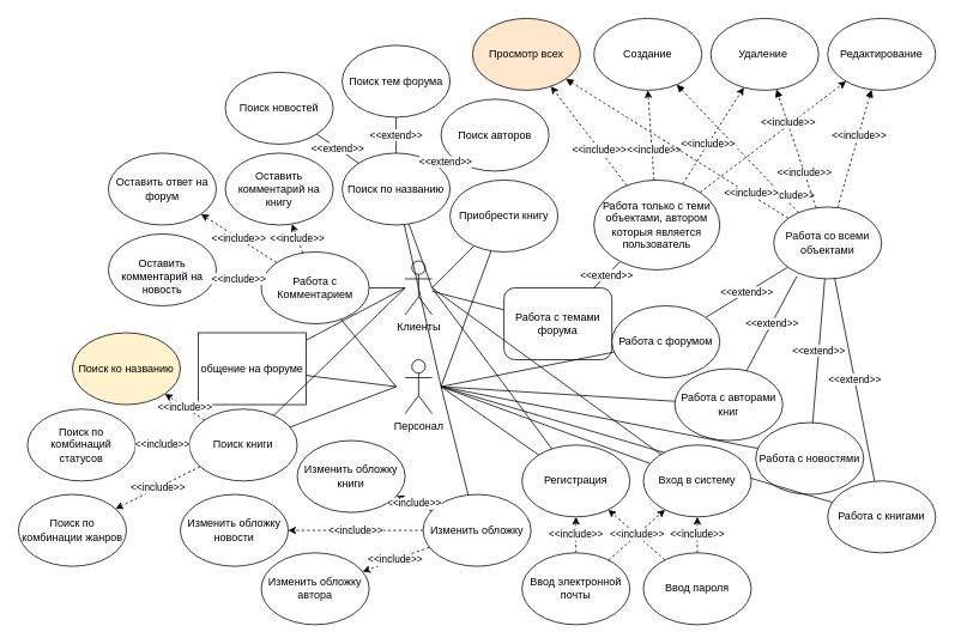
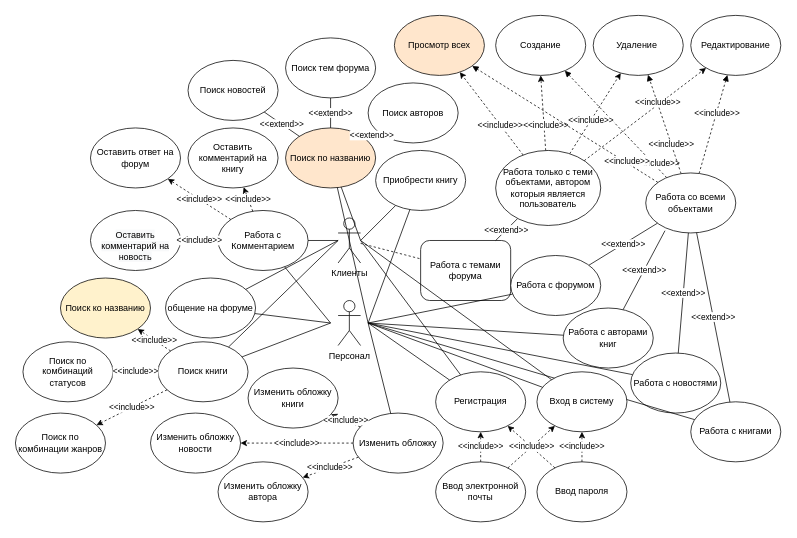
- <mxCell id="26" value="Поиск по названию" style="ellipse;whiteSpace=wrap;html=1;" parent="1" vertex="1"><mxGeometry x="380" y="170" width="120" height="80" as="geometry" /></mxCell>
+ <mxCell id="26" value="Поиск по названию" style="ellipse;whiteSpace=wrap;html=1;fillColor=#ffe6cc;" parent="1" vertex="1"><mxGeometry x="380" y="170" width="120" height="80" as="geometry" /></mxCell>
- <mxCell id="46" value="&lt;br&gt;&lt;span style=&quot;color: rgb(0 , 0 , 0) ; font-family: &amp;#34;helvetica&amp;#34; ; font-size: 12px ; font-style: normal ; font-weight: 400 ; letter-spacing: normal ; text-align: center ; text-indent: 0px ; text-transform: none ; word-spacing: 0px ; background-color: rgb(248 , 249 , 250) ; display: inline ; float: none&quot;&gt;Оставить комментарий на новость&lt;/span&gt;" style="ellipse;whiteSpace=wrap;html=1;" parent="1" vertex="1"><mxGeometry x="120" y="260" width="120" height="80" as="geometry" /></mxCell>
+ <mxCell id="46" value="&lt;br&gt;&lt;span style=&quot;color: rgb(0 , 0 , 0) ; font-family: &amp;#34;helvetica&amp;#34; ; font-size: 12px ; font-style: normal ; font-weight: 400 ; letter-spacing: normal ; text-align: center ; text-indent: 0px ; text-transform: none ; word-spacing: 0px ; background-color: rgb(248 , 249 , 250) ; display: inline ; float: none&quot;&gt;Оставить комментарий на новость&lt;/span&gt;" style="ellipse;whiteSpace=wrap;html=1;" parent="1" vertex="1"><mxGeometry x="120" y="280" width="120" height="80" as="geometry" /></mxCell>
- <mxCell id="3" style="edgeStyle=none;rounded=0;orthogonalLoop=1;jettySize=auto;html=1;endArrow=none;endFill=0;" parent="1" source="4" target="5" edge="1"><mxGeometry relative="1" as="geometry" /></mxCell>
+ <mxCell id="3" style="edgeStyle=none;rounded=0;orthogonalLoop=1;jettySize=auto;html=1;endArrow=none;endFill=0;dashed=1;" parent="1" source="4" target="5" edge="1"><mxGeometry relative="1" as="geometry" /></mxCell>
- <mxCell id="51" value="общение на форуме" style="whiteSpace=wrap;html=1;rounded=0;" parent="1" vertex="1"><mxGeometry x="220" y="370" width="120" height="80" as="geometry" /></mxCell>
+ <mxCell id="51" value="общение на форуме" style="ellipse;whiteSpace=wrap;html=1;" parent="1" vertex="1"><mxGeometry x="220" y="370" width="120" height="80" as="geometry" /></mxCell>
